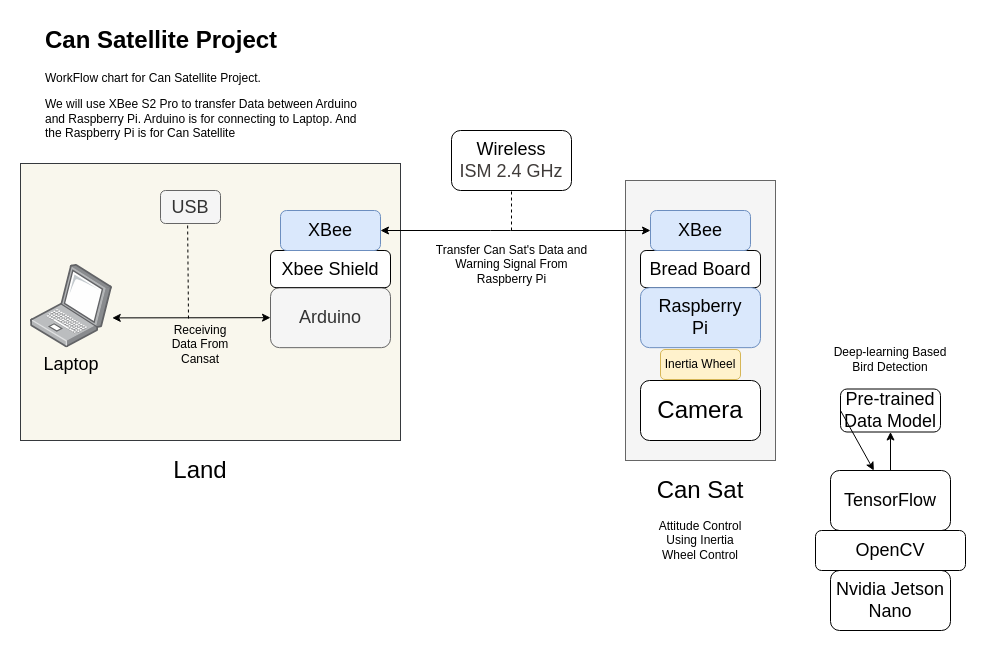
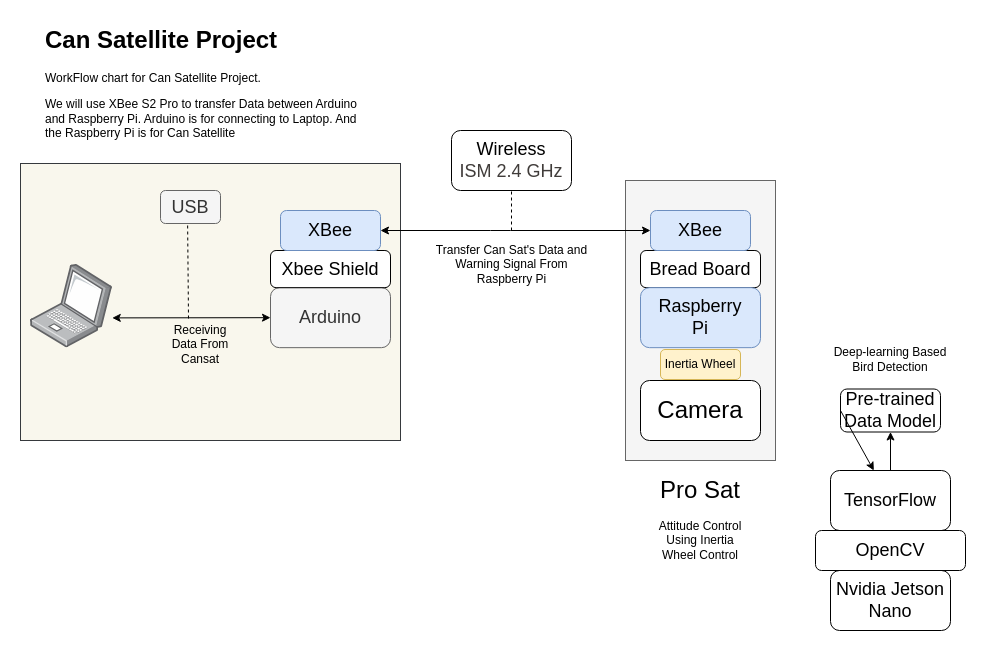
- <mxCell id="5" value="&lt;font style=&quot;font-size: 18px&quot;&gt;Laptop&lt;/font&gt;" style="text;html=1;strokeColor=none;fillColor=none;align=center;verticalAlign=middle;whiteSpace=wrap;rounded=0;" parent="1" vertex="1"><mxGeometry x="51" y="354" width="40" height="20" as="geometry" /></mxCell>
- <mxCell id="31" value="&lt;font style=&quot;font-size: 24px&quot;&gt;Land&lt;/font&gt;" style="text;html=1;strokeColor=none;fillColor=none;align=center;verticalAlign=middle;whiteSpace=wrap;rounded=0;" parent="1" vertex="1"><mxGeometry x="180" y="460" width="40" height="20" as="geometry" /></mxCell>
- <mxCell id="17" value="&lt;font style=&quot;font-size: 24px&quot;&gt;Can Sat&lt;/font&gt;" style="text;html=1;strokeColor=none;fillColor=none;align=center;verticalAlign=middle;whiteSpace=wrap;rounded=0;" parent="1" vertex="1"><mxGeometry x="655" y="480" width="90" height="20" as="geometry" /></mxCell>
+ <mxCell id="17" value="&lt;font style=&quot;font-size: 24px&quot;&gt;Pro Sat&lt;/font&gt;" style="text;html=1;strokeColor=none;fillColor=none;align=center;verticalAlign=middle;whiteSpace=wrap;rounded=0;" parent="1" vertex="1"><mxGeometry x="655" y="480" width="90" height="20" as="geometry" /></mxCell>
